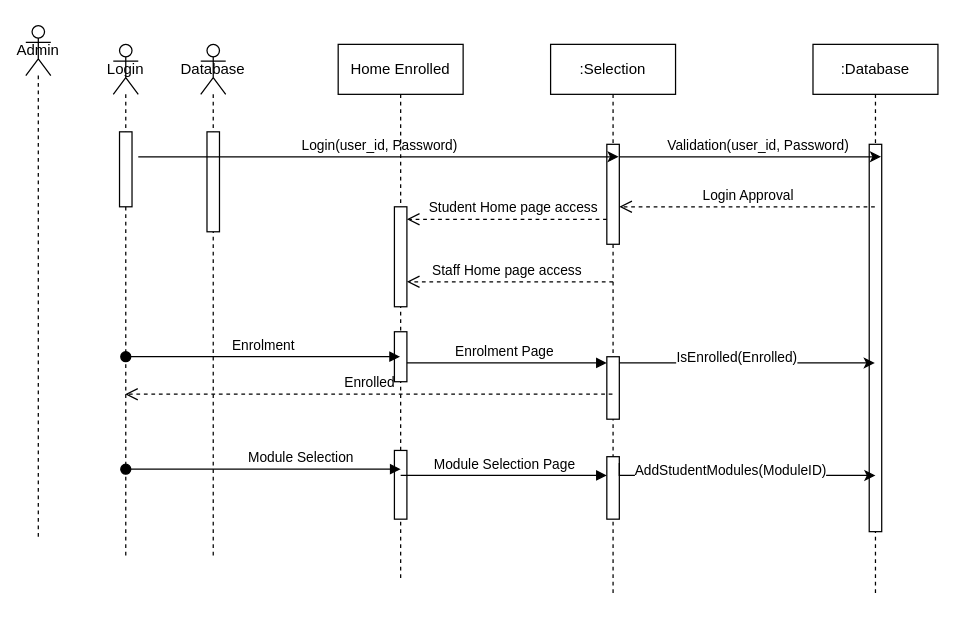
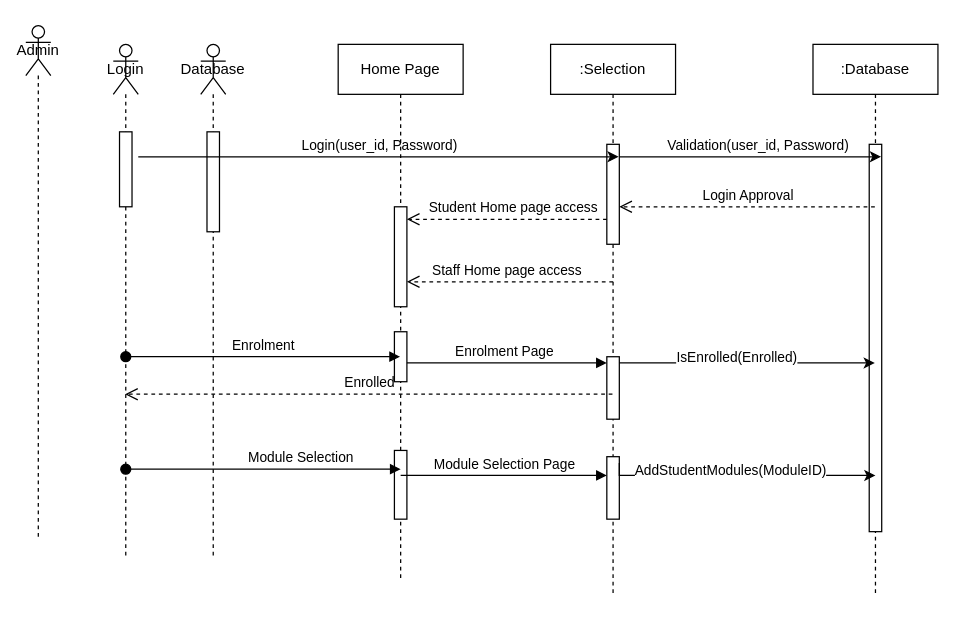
- <mxCell id="24" value="Home Enrolled" style="shape=umlLifeline;perimeter=lifelinePerimeter;whiteSpace=wrap;html=1;container=1;dropTarget=0;collapsible=0;recursiveResize=0;outlineConnect=0;portConstraint=eastwest;newEdgeStyle={&quot;curved&quot;:0,&quot;rounded&quot;:0};" vertex="1" parent="1"><mxGeometry x="270" y="35" width="100" height="430" as="geometry" /></mxCell>
+ <mxCell id="24" value="Home Page" style="shape=umlLifeline;perimeter=lifelinePerimeter;whiteSpace=wrap;html=1;container=1;dropTarget=0;collapsible=0;recursiveResize=0;outlineConnect=0;portConstraint=eastwest;newEdgeStyle={&quot;curved&quot;:0,&quot;rounded&quot;:0};" vertex="1" parent="1"><mxGeometry x="270" y="35" width="100" height="430" as="geometry" /></mxCell>
